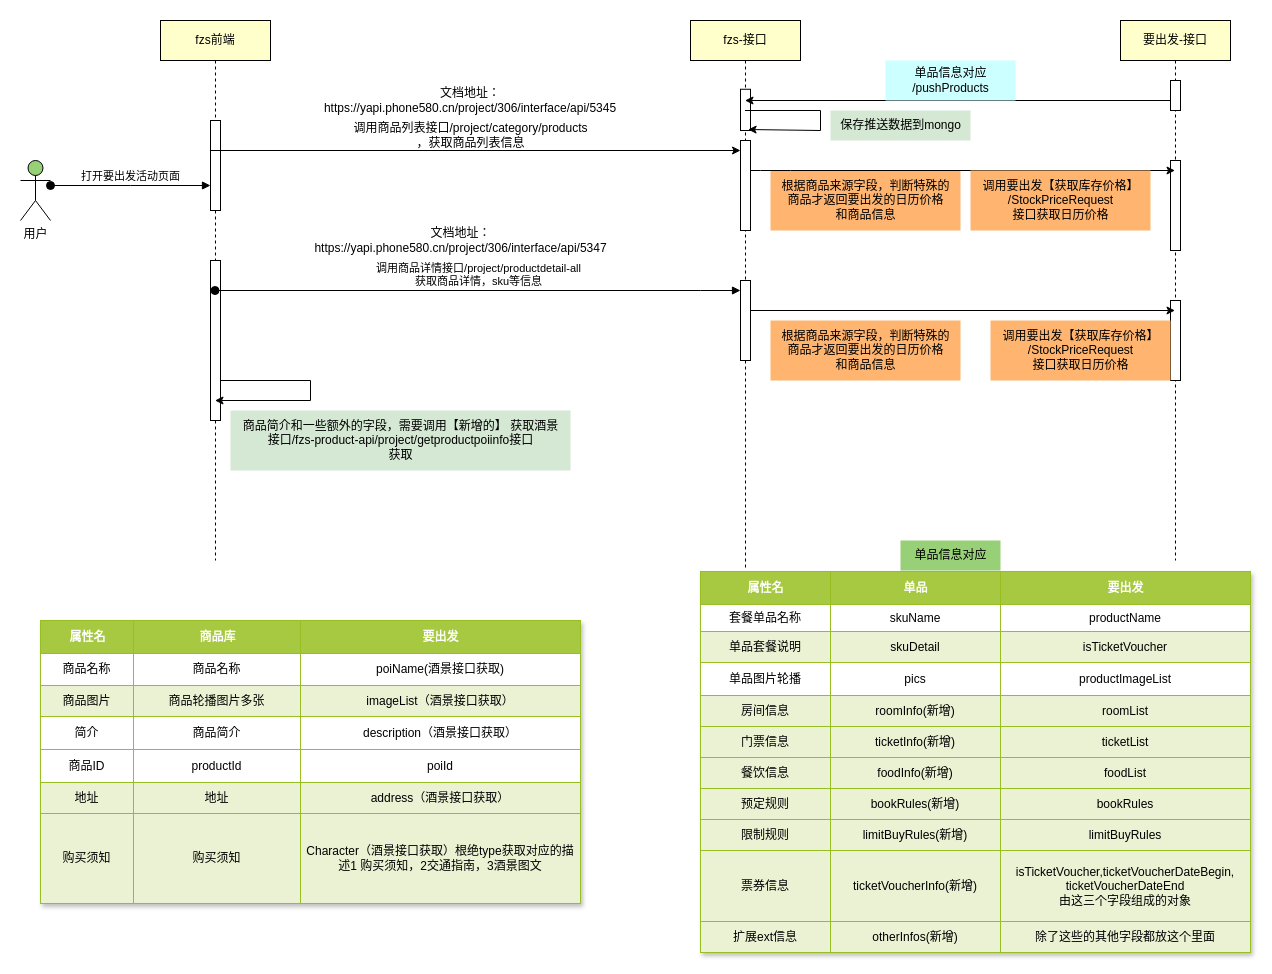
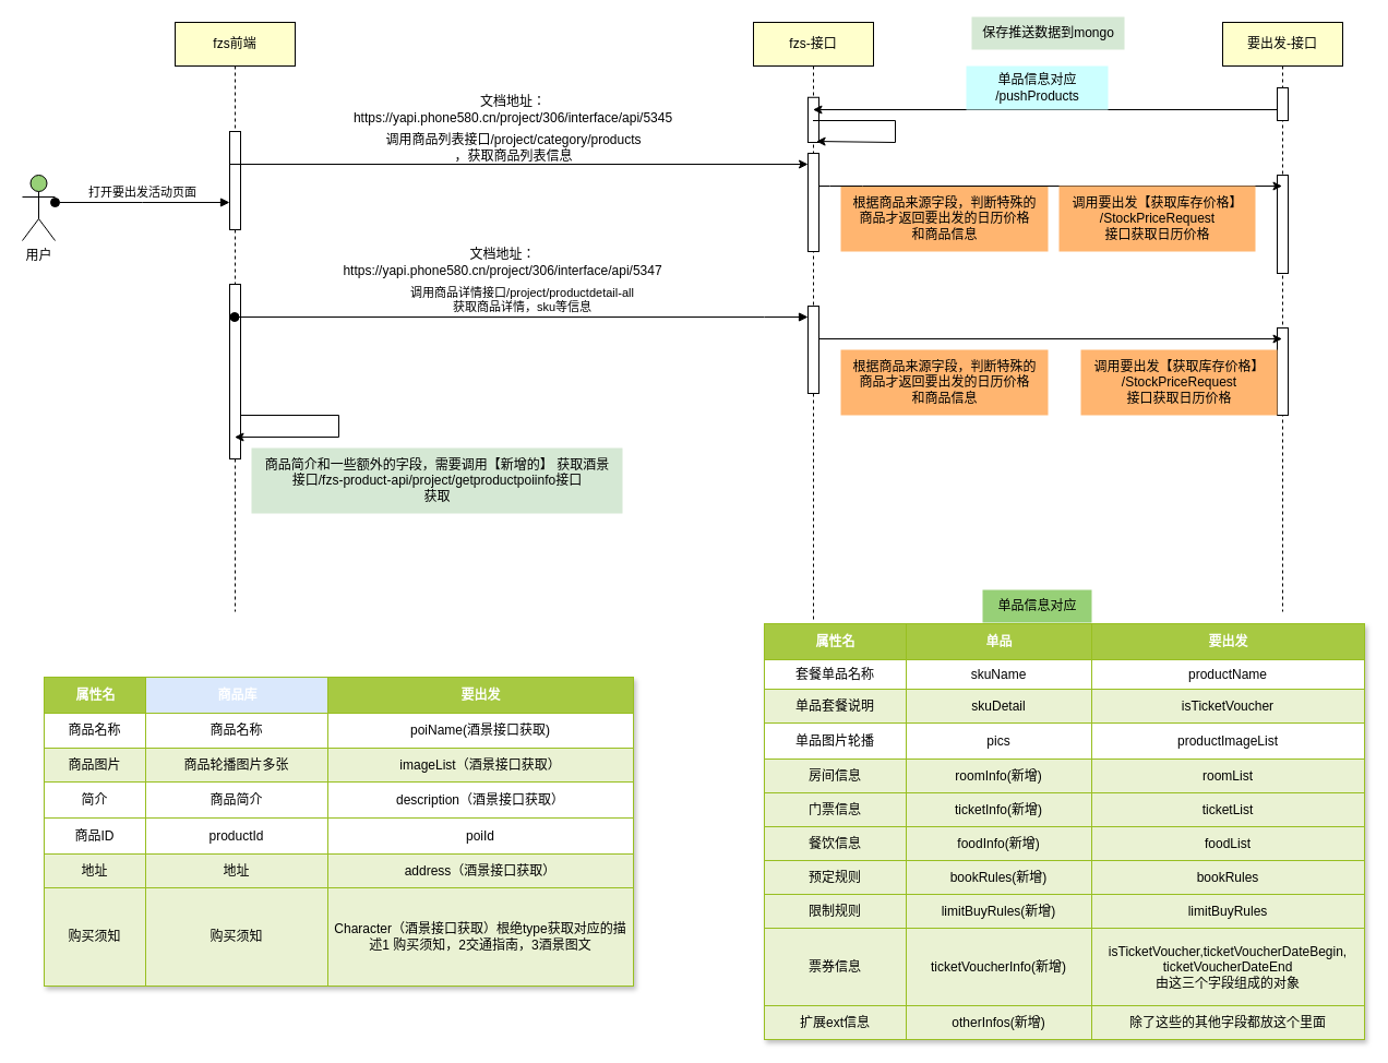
- <mxCell id="26" value="保存推送数据到mongo" style="text;html=1;align=center;verticalAlign=middle;resizable=0;points=[];autosize=1;strokeColor=none;fillColor=#D5E8D4;" vertex="1" parent="1"><mxGeometry x="830" y="110" width="140" height="30" as="geometry" /></mxCell>
+ <mxCell id="26" value="保存推送数据到mongo" style="text;html=1;align=center;verticalAlign=middle;resizable=0;points=[];autosize=1;strokeColor=none;fillColor=#D5E8D4;" vertex="1" parent="1"><mxGeometry x="890" y="15" width="140" height="30" as="geometry" /></mxCell>
- <mxCell id="36" value="商品库" style="connectable=0;recursiveResize=0;strokeColor=inherit;fillColor=#A7C942;align=center;fontStyle=1;fontColor=#FFFFFF;html=1;" vertex="1" parent="34"><mxGeometry x="93" width="167" height="33" as="geometry"><mxRectangle width="167" height="33" as="alternateBounds" /></mxGeometry></mxCell>
+ <mxCell id="36" value="商品库" style="connectable=0;recursiveResize=0;strokeColor=inherit;fillColor=#dae8fc;align=center;fontStyle=1;fontColor=#FFFFFF;html=1;" vertex="1" parent="34"><mxGeometry x="93" width="167" height="33" as="geometry"><mxRectangle width="167" height="33" as="alternateBounds" /></mxGeometry></mxCell>
